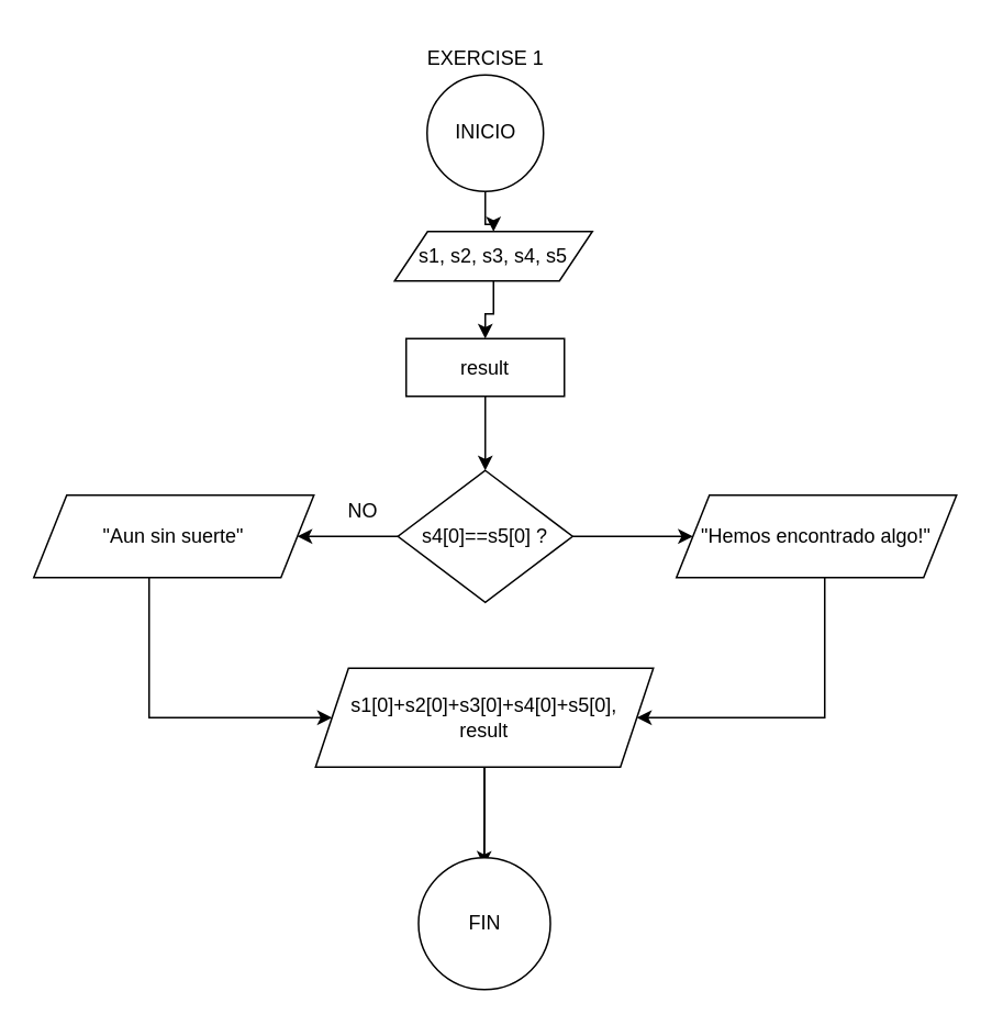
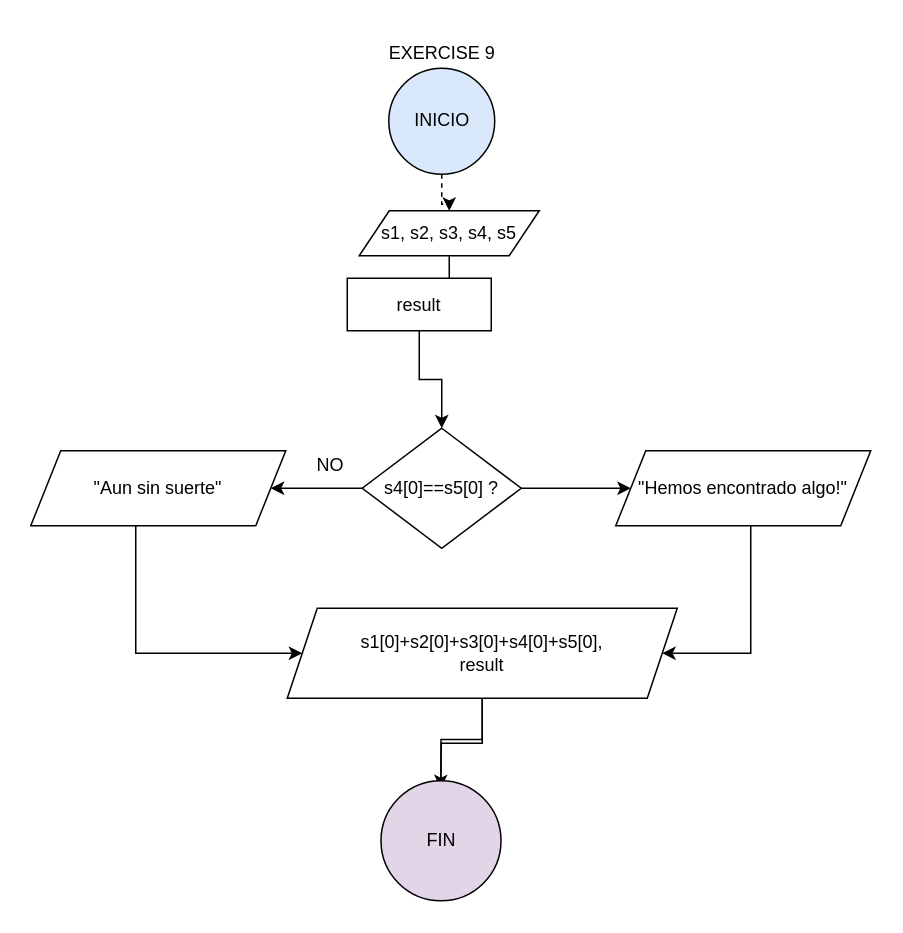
- <mxCell id="2" value="EXERCISE 1" style="text;html=1;align=center;verticalAlign=middle;resizable=0;points=[];autosize=1;strokeColor=none;fillColor=none;" parent="1" vertex="1"><mxGeometry x="248.5" width="90" height="30" as="geometry" y="20" /></mxCell>
+ <mxCell id="2" value="EXERCISE 9" style="text;html=1;align=center;verticalAlign=middle;resizable=0;points=[];autosize=1;strokeColor=none;fillColor=none;" parent="1" vertex="1"><mxGeometry x="248.5" width="90" height="30" as="geometry" y="20" /></mxCell>
- <mxCell id="19" value="INICIO" style="ellipse;whiteSpace=wrap;html=1;aspect=fixed;" vertex="1" parent="1"><mxGeometry x="258.69" y="45" width="70.62" height="70.62" as="geometry" /></mxCell>
+ <mxCell id="19" value="INICIO" style="ellipse;whiteSpace=wrap;html=1;aspect=fixed;fillColor=#dae8fc;" vertex="1" parent="1"><mxGeometry x="258.69" y="45" width="70.62" height="70.62" as="geometry" /></mxCell>
- <mxCell id="3" value="" style="edgeStyle=orthogonalEdgeStyle;rounded=0;orthogonalLoop=1;jettySize=auto;html=1;" edge="1" parent="1" source="19" target="5"><mxGeometry relative="1" as="geometry"><mxPoint x="294" y="95" as="sourcePoint" /></mxGeometry></mxCell>
+ <mxCell id="3" value="" style="edgeStyle=orthogonalEdgeStyle;rounded=0;orthogonalLoop=1;jettySize=auto;html=1;dashed=1;" edge="1" parent="1" source="19" target="5"><mxGeometry relative="1" as="geometry"><mxPoint x="294" y="95" as="sourcePoint" /></mxGeometry></mxCell>
- <mxCell id="7" value="result" style="whiteSpace=wrap;html=1;" vertex="1" parent="1"><mxGeometry x="246" y="205" width="96" height="35" as="geometry" /></mxCell>
+ <mxCell id="7" value="result" style="whiteSpace=wrap;html=1;" vertex="1" parent="1"><mxGeometry x="231" y="185" width="96" height="35" as="geometry" /></mxCell>
- <mxCell id="16" value="&lt;div&gt;s1[0]+s2[0]+s3[0]+s4[0]+s5[0]&lt;span style=&quot;background-color: initial;&quot;&gt;,&lt;/span&gt;&lt;/div&gt;&lt;div&gt;&lt;span style=&quot;background-color: initial;&quot;&gt;result&lt;/span&gt;&lt;/div&gt;" style="shape=parallelogram;perimeter=parallelogramPerimeter;whiteSpace=wrap;html=1;fixedSize=1;" vertex="1" parent="1"><mxGeometry x="191" y="405" width="205" height="60" as="geometry" /></mxCell>
+ <mxCell id="16" value="&lt;div&gt;s1[0]+s2[0]+s3[0]+s4[0]+s5[0]&lt;span style=&quot;background-color: initial;&quot;&gt;,&lt;/span&gt;&lt;/div&gt;&lt;div&gt;&lt;span style=&quot;background-color: initial;&quot;&gt;result&lt;/span&gt;&lt;/div&gt;" style="shape=parallelogram;perimeter=parallelogramPerimeter;whiteSpace=wrap;html=1;fixedSize=1;" vertex="1" parent="1"><mxGeometry x="191" y="405" width="260" height="60" as="geometry" /></mxCell>
- <mxCell id="21" value="FIN" style="ellipse;whiteSpace=wrap;html=1;aspect=fixed;" vertex="1" parent="1"><mxGeometry x="253.5" y="520" width="80" height="80" as="geometry" /></mxCell>
+ <mxCell id="21" value="FIN" style="ellipse;whiteSpace=wrap;html=1;aspect=fixed;fillColor=#e1d5e7;" vertex="1" parent="1"><mxGeometry x="253.5" y="520" width="80" height="80" as="geometry" /></mxCell>
